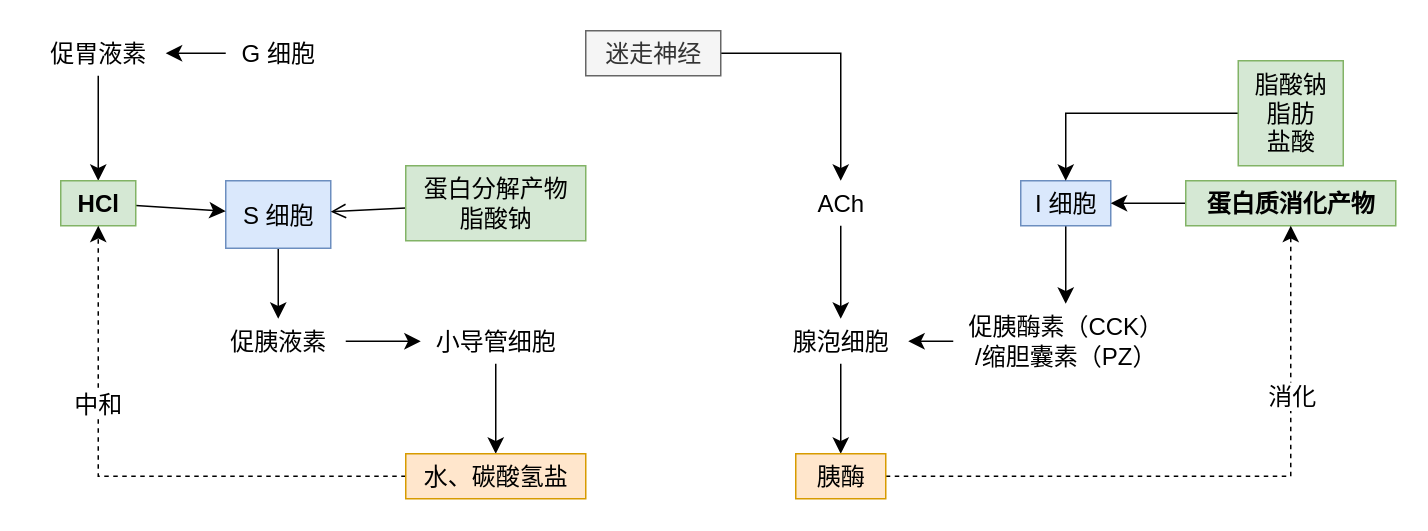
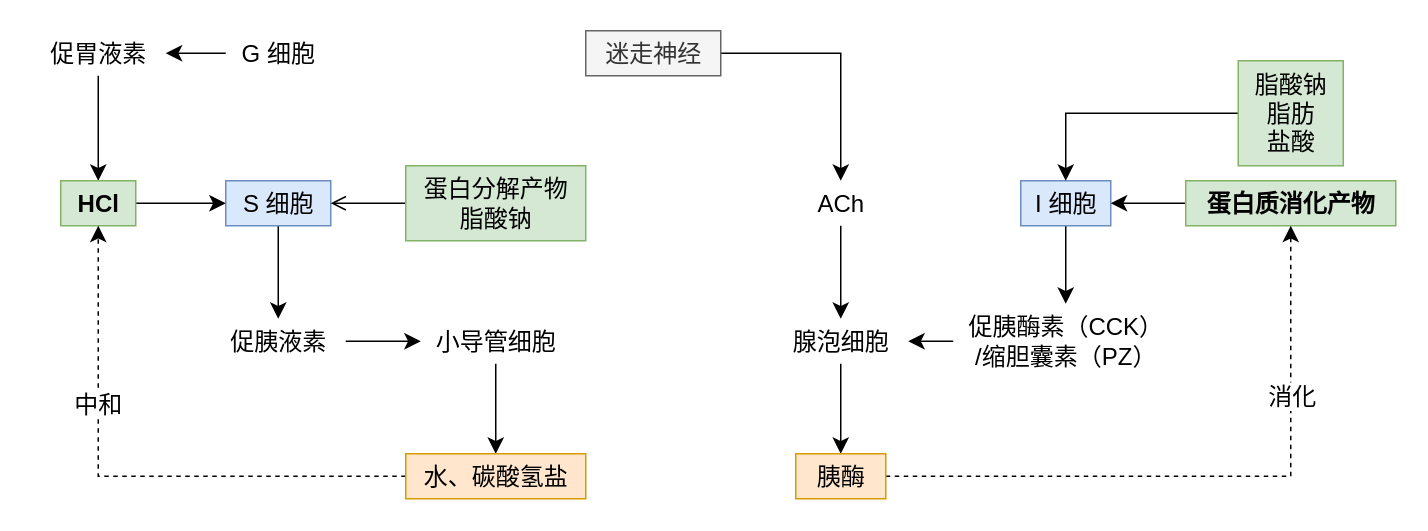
- <mxCell id="17" value="S 细胞" style="text;html=1;align=center;verticalAlign=middle;resizable=0;points=[];autosize=1;strokeColor=#6c8ebf;fillColor=#dae8fc;fontSize=16;" parent="1" vertex="1"><mxGeometry x="150" y="120" width="70" height="45" as="geometry" /></mxCell>
+ <mxCell id="17" value="S 细胞" style="text;html=1;align=center;verticalAlign=middle;resizable=0;points=[];autosize=1;strokeColor=#6c8ebf;fillColor=#dae8fc;fontSize=16;" parent="1" vertex="1"><mxGeometry x="150" y="120" width="70" height="30" as="geometry" /></mxCell>
